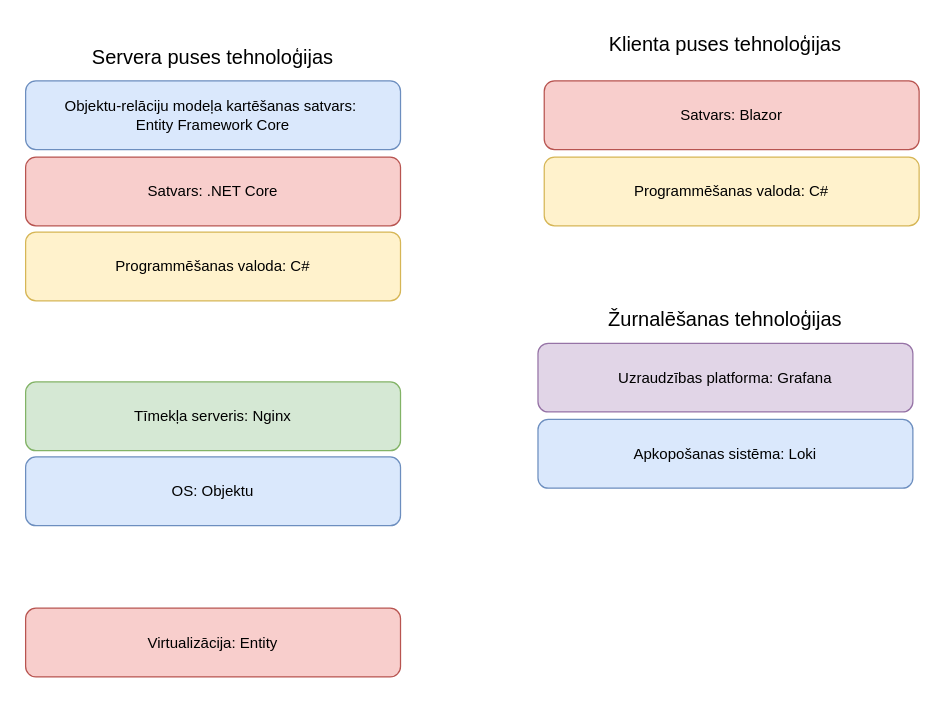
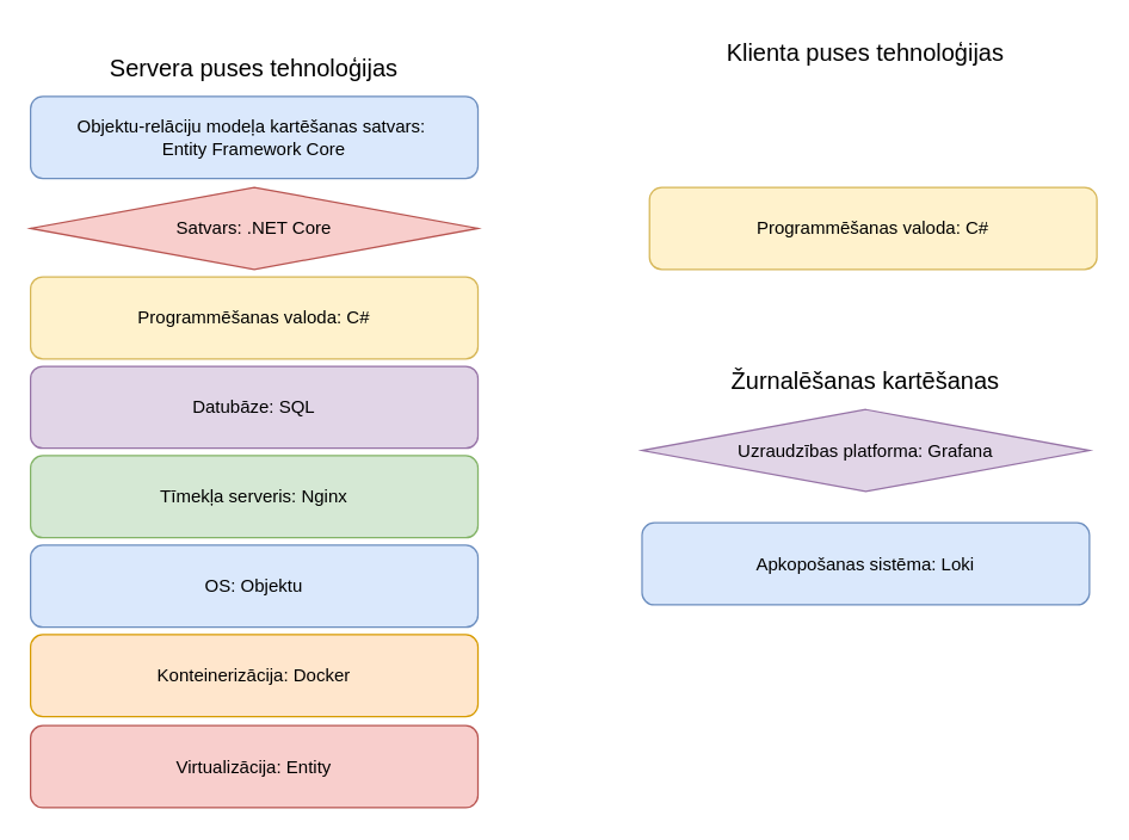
- <mxCell id="11" value="Satvars: Blazor" style="rounded=1;whiteSpace=wrap;html=1;fillColor=#f8cecc;strokeColor=#b85450;" parent="1" vertex="1"><mxGeometry x="435" y="64" width="300" height="55" as="geometry" /></mxCell>
- <mxCell id="7" value="Satvars: .NET Core" style="rounded=1;whiteSpace=wrap;html=1;fillColor=#f8cecc;strokeColor=#b85450;" parent="1" vertex="1"><mxGeometry x="20" y="125" width="300" height="55" as="geometry" /></mxCell>
+ <mxCell id="7" value="Satvars: .NET Core" style="rhombus;whiteSpace=wrap;html=1;fillColor=#f8cecc;strokeColor=#b85450;" parent="1" vertex="1"><mxGeometry x="20" y="125" width="300" height="55" as="geometry" /></mxCell>
- <mxCell id="14" value="Žurnalēšanas tehnoloģijas" style="text;html=1;align=center;verticalAlign=middle;whiteSpace=wrap;rounded=0;fontSize=16;" vertex="1" parent="1"><mxGeometry x="485" y="240" width="190" height="30" as="geometry" /></mxCell>
+ <mxCell id="14" value="Žurnalēšanas kartēšanas" style="text;html=1;align=center;verticalAlign=middle;whiteSpace=wrap;rounded=0;fontSize=16;" vertex="1" parent="1"><mxGeometry x="485" y="240" width="190" height="30" as="geometry" /></mxCell>
+ <mxCell id="3" value="Datubāze: SQL" style="rounded=1;whiteSpace=wrap;html=1;fillColor=#e1d5e7;strokeColor=#9673a6;" parent="1" vertex="1"><mxGeometry x="20" y="245" width="300" height="55" as="geometry" /></mxCell>
- <mxCell id="15" value="Uzraudzības platforma: Grafana" style="rounded=1;whiteSpace=wrap;html=1;fillColor=#e1d5e7;strokeColor=#9673a6;" vertex="1" parent="1"><mxGeometry x="430" y="274" width="300" height="55" as="geometry" /></mxCell>
+ <mxCell id="15" value="Uzraudzības platforma: Grafana" style="rhombus;whiteSpace=wrap;html=1;fillColor=#e1d5e7;strokeColor=#9673a6;" vertex="1" parent="1"><mxGeometry x="430" y="274" width="300" height="55" as="geometry" /></mxCell>
- <mxCell id="16" value="Apkopošanas sistēma: Loki" style="rounded=1;whiteSpace=wrap;html=1;fillColor=#dae8fc;strokeColor=#6c8ebf;" vertex="1" parent="1"><mxGeometry x="430" y="335" width="300" height="55" as="geometry" /></mxCell>
+ <mxCell id="16" value="Apkopošanas sistēma: Loki" style="rounded=1;whiteSpace=wrap;html=1;fillColor=#dae8fc;strokeColor=#6c8ebf;" vertex="1" parent="1"><mxGeometry x="430" y="350" width="300" height="55" as="geometry" /></mxCell>
+ <mxCell id="5" value="Konteinerizācija: Docker" style="rounded=1;whiteSpace=wrap;html=1;fillColor=#ffe6cc;strokeColor=#d79b00;" parent="1" vertex="1"><mxGeometry x="20" y="425" width="300" height="55" as="geometry" /></mxCell>
